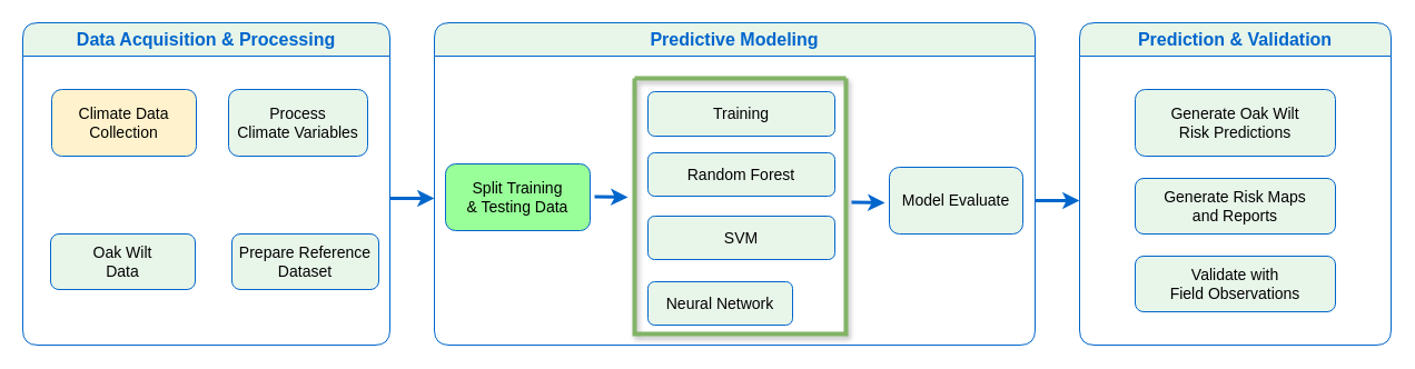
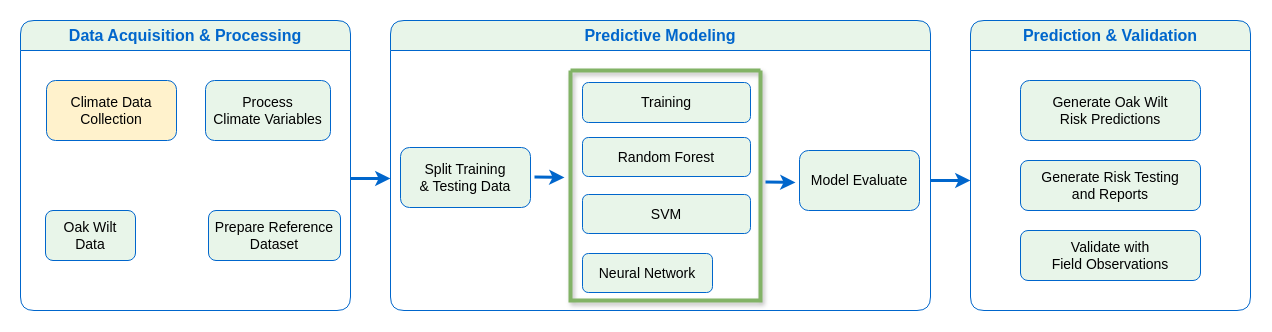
- <mxCell id="11" value="Split Training&#10;&amp; Testing Data" style="rounded=1;whiteSpace=wrap;html=1;fillColor=#99ff99;strokeColor=#0066CC;fontColor=#000000;fontSize=14;" parent="8" vertex="1"><mxGeometry x="10" y="127" width="130" height="60" as="geometry" /></mxCell>
+ <mxCell id="11" value="Split Training&#10;&amp; Testing Data" style="rounded=1;whiteSpace=wrap;html=1;fillColor=#E8F5E9;strokeColor=#0066CC;fontColor=#000000;fontSize=14;" parent="8" vertex="1"><mxGeometry x="10" y="127" width="130" height="60" as="geometry" /></mxCell>
- <mxCell id="20" value="Generate Risk Maps&#10;and Reports" style="rounded=1;whiteSpace=wrap;html=1;fillColor=#E8F5E9;strokeColor=#0066CC;fontColor=#000000;fontSize=14;" parent="17" vertex="1"><mxGeometry x="50" y="140" width="180" height="50" as="geometry" /></mxCell>
+ <mxCell id="20" value="Generate Risk Testing&#10;and Reports" style="rounded=1;whiteSpace=wrap;html=1;fillColor=#E8F5E9;strokeColor=#0066CC;fontColor=#000000;fontSize=14;" parent="17" vertex="1"><mxGeometry x="50" y="140" width="180" height="50" as="geometry" /></mxCell>
- <mxCell id="4" value="Oak Wilt&lt;br&gt;Data" style="rounded=1;whiteSpace=wrap;html=1;fillColor=#E8F5E9;strokeColor=#0066CC;fontColor=#000000;fontSize=14;" parent="2" vertex="1"><mxGeometry x="25" y="190" width="130" height="50" as="geometry" /></mxCell>
+ <mxCell id="4" value="Oak Wilt&lt;br&gt;Data" style="rounded=1;whiteSpace=wrap;html=1;fillColor=#E8F5E9;strokeColor=#0066CC;fontColor=#000000;fontSize=14;" parent="2" vertex="1"><mxGeometry x="25" y="190" width="90" height="50" as="geometry" /></mxCell>
